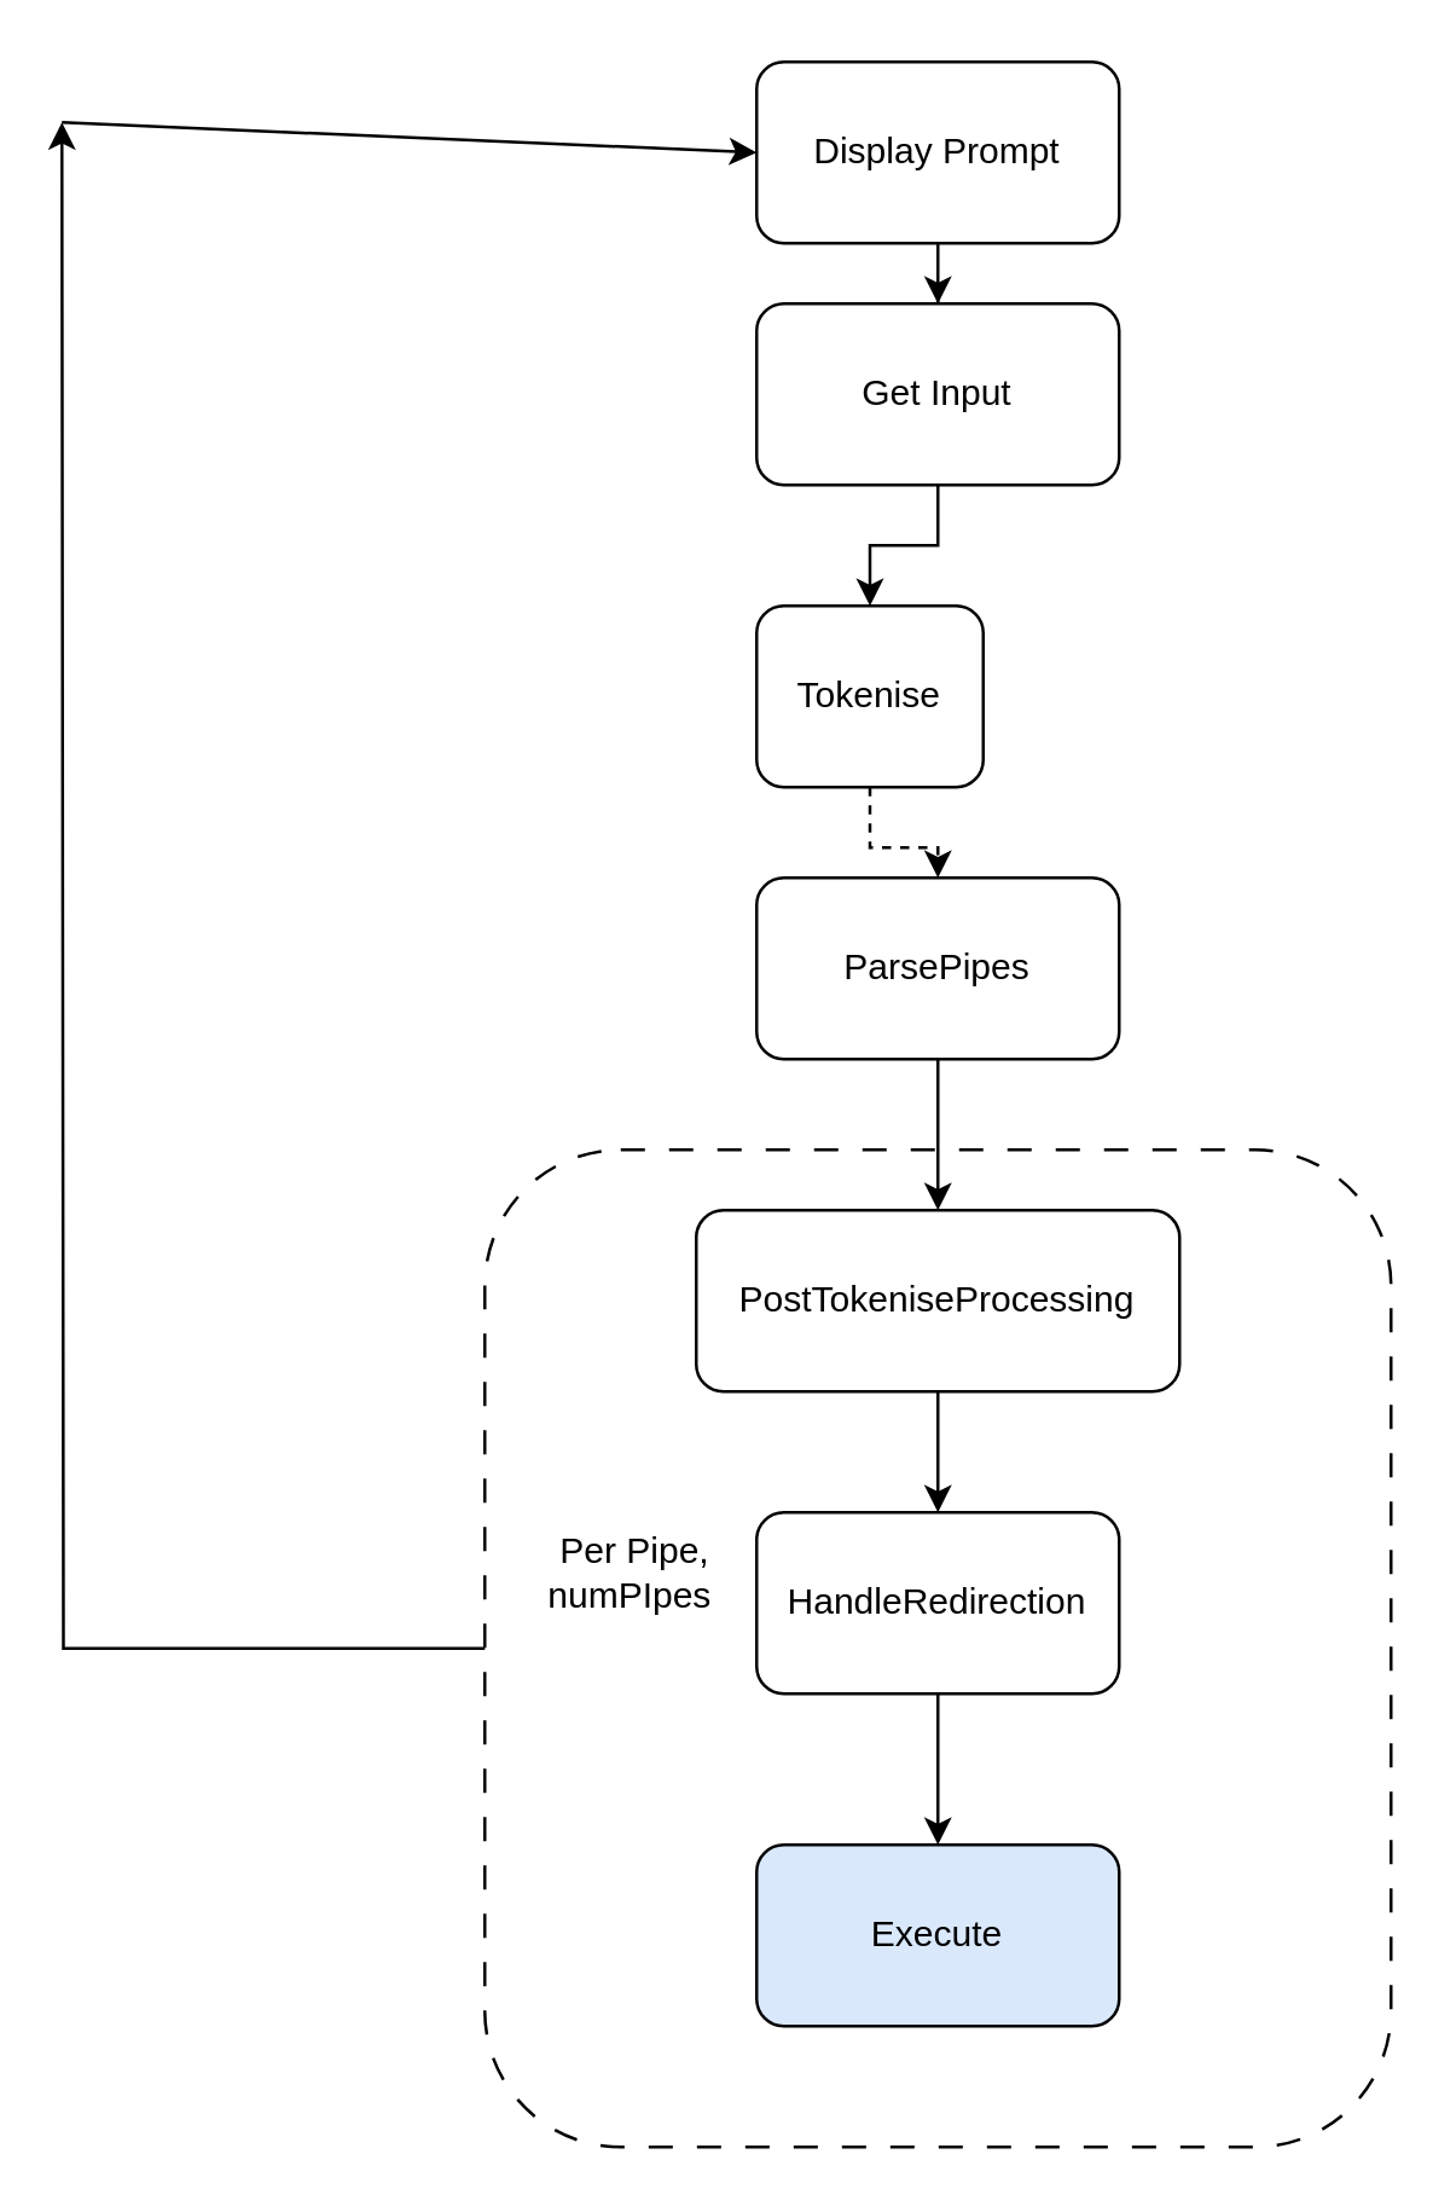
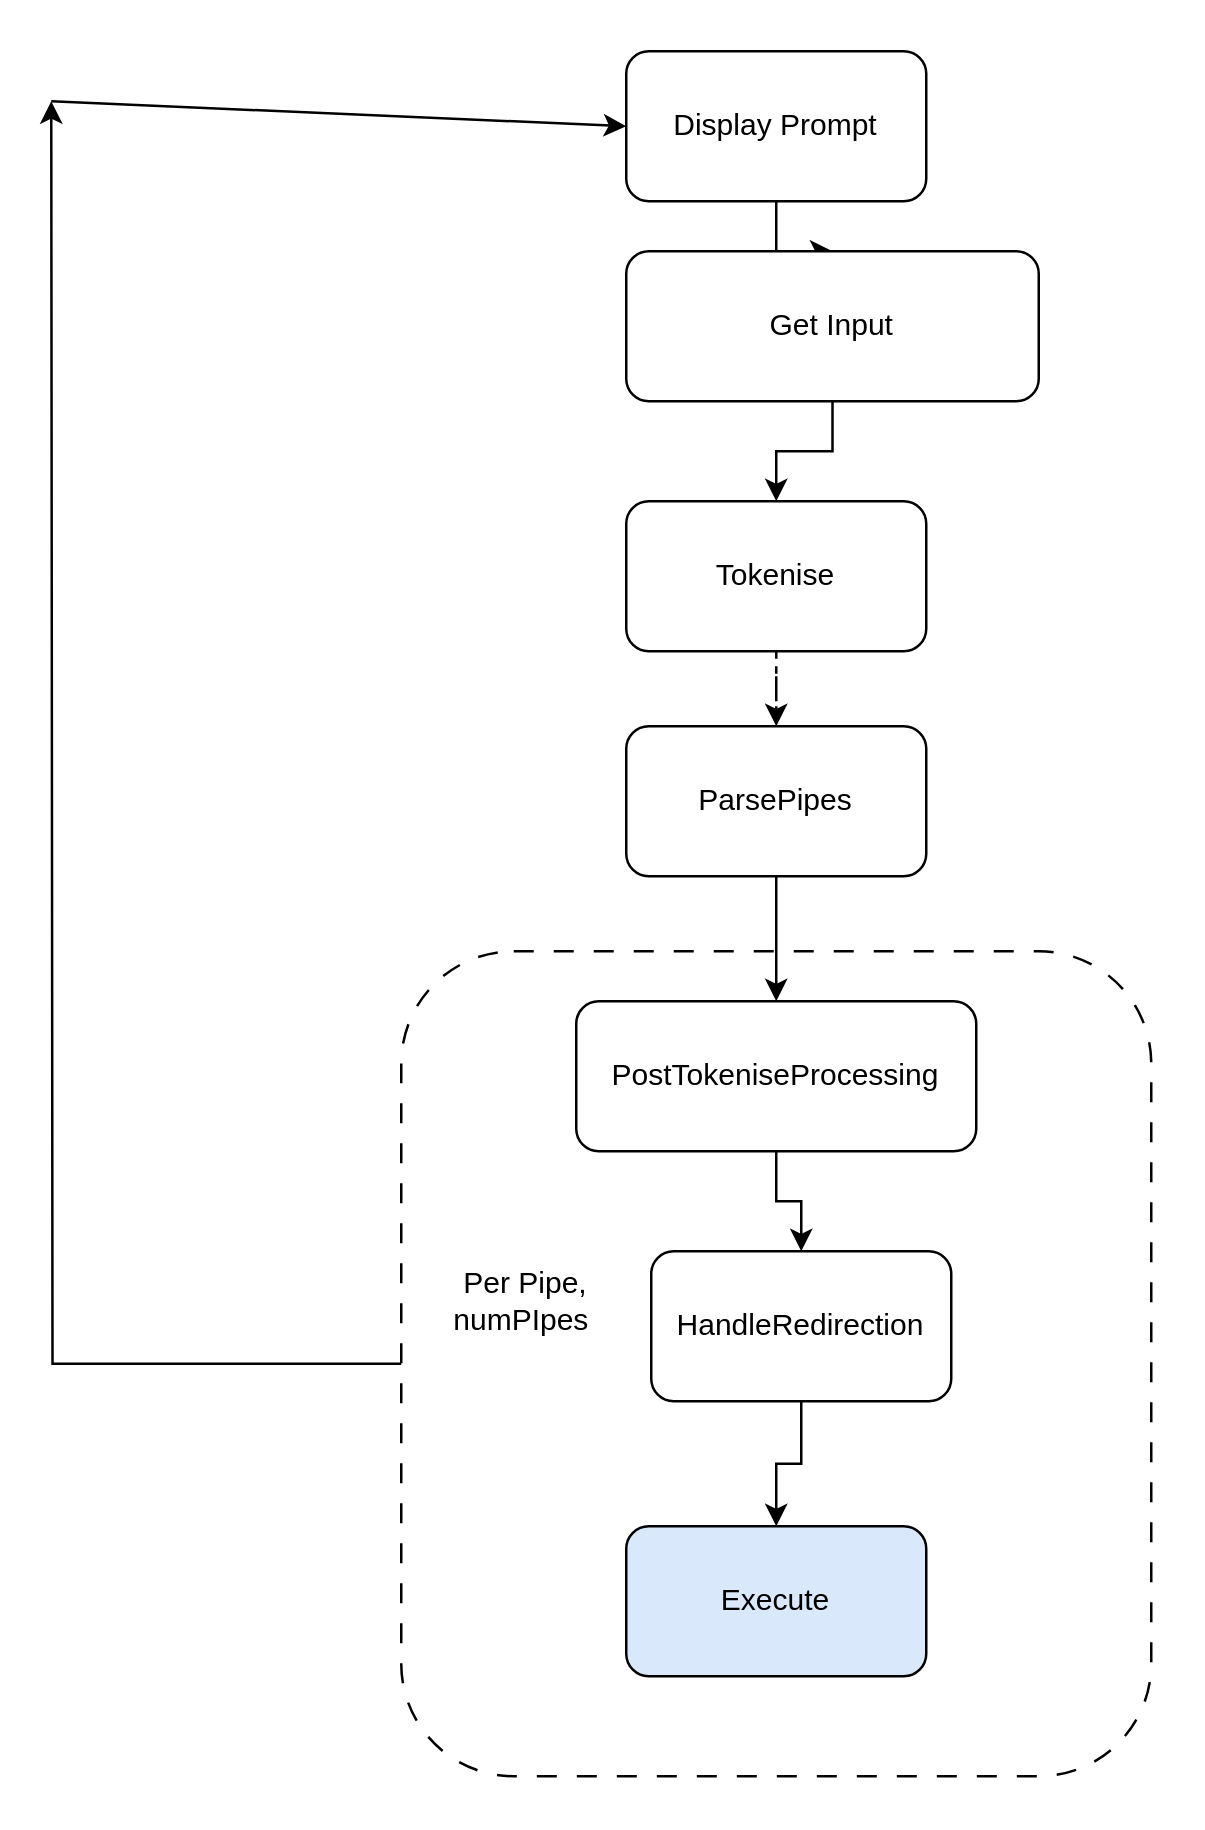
- <mxCell id="5" value="Get Input" style="rounded=1;whiteSpace=wrap;html=1;" vertex="1" parent="1"><mxGeometry x="250" y="100" width="120" height="60" as="geometry" /></mxCell>
+ <mxCell id="5" value="Get Input" style="rounded=1;whiteSpace=wrap;html=1;" vertex="1" parent="1"><mxGeometry x="250" y="100" width="165" height="60" as="geometry" /></mxCell>
- <mxCell id="7" value="Tokenise" style="rounded=1;whiteSpace=wrap;html=1;" vertex="1" parent="1"><mxGeometry x="250" y="200" width="75" height="60" as="geometry" /></mxCell>
+ <mxCell id="7" value="Tokenise" style="rounded=1;whiteSpace=wrap;html=1;" vertex="1" parent="1"><mxGeometry x="250" y="200" width="120" height="60" as="geometry" /></mxCell>
- <mxCell id="11" value="HandleRedirection" style="rounded=1;whiteSpace=wrap;html=1;" vertex="1" parent="1"><mxGeometry x="250" y="500" width="120" height="60" as="geometry" /></mxCell>
+ <mxCell id="11" value="HandleRedirection" style="rounded=1;whiteSpace=wrap;html=1;" vertex="1" parent="1"><mxGeometry x="260" y="500" width="120" height="60" as="geometry" /></mxCell>
